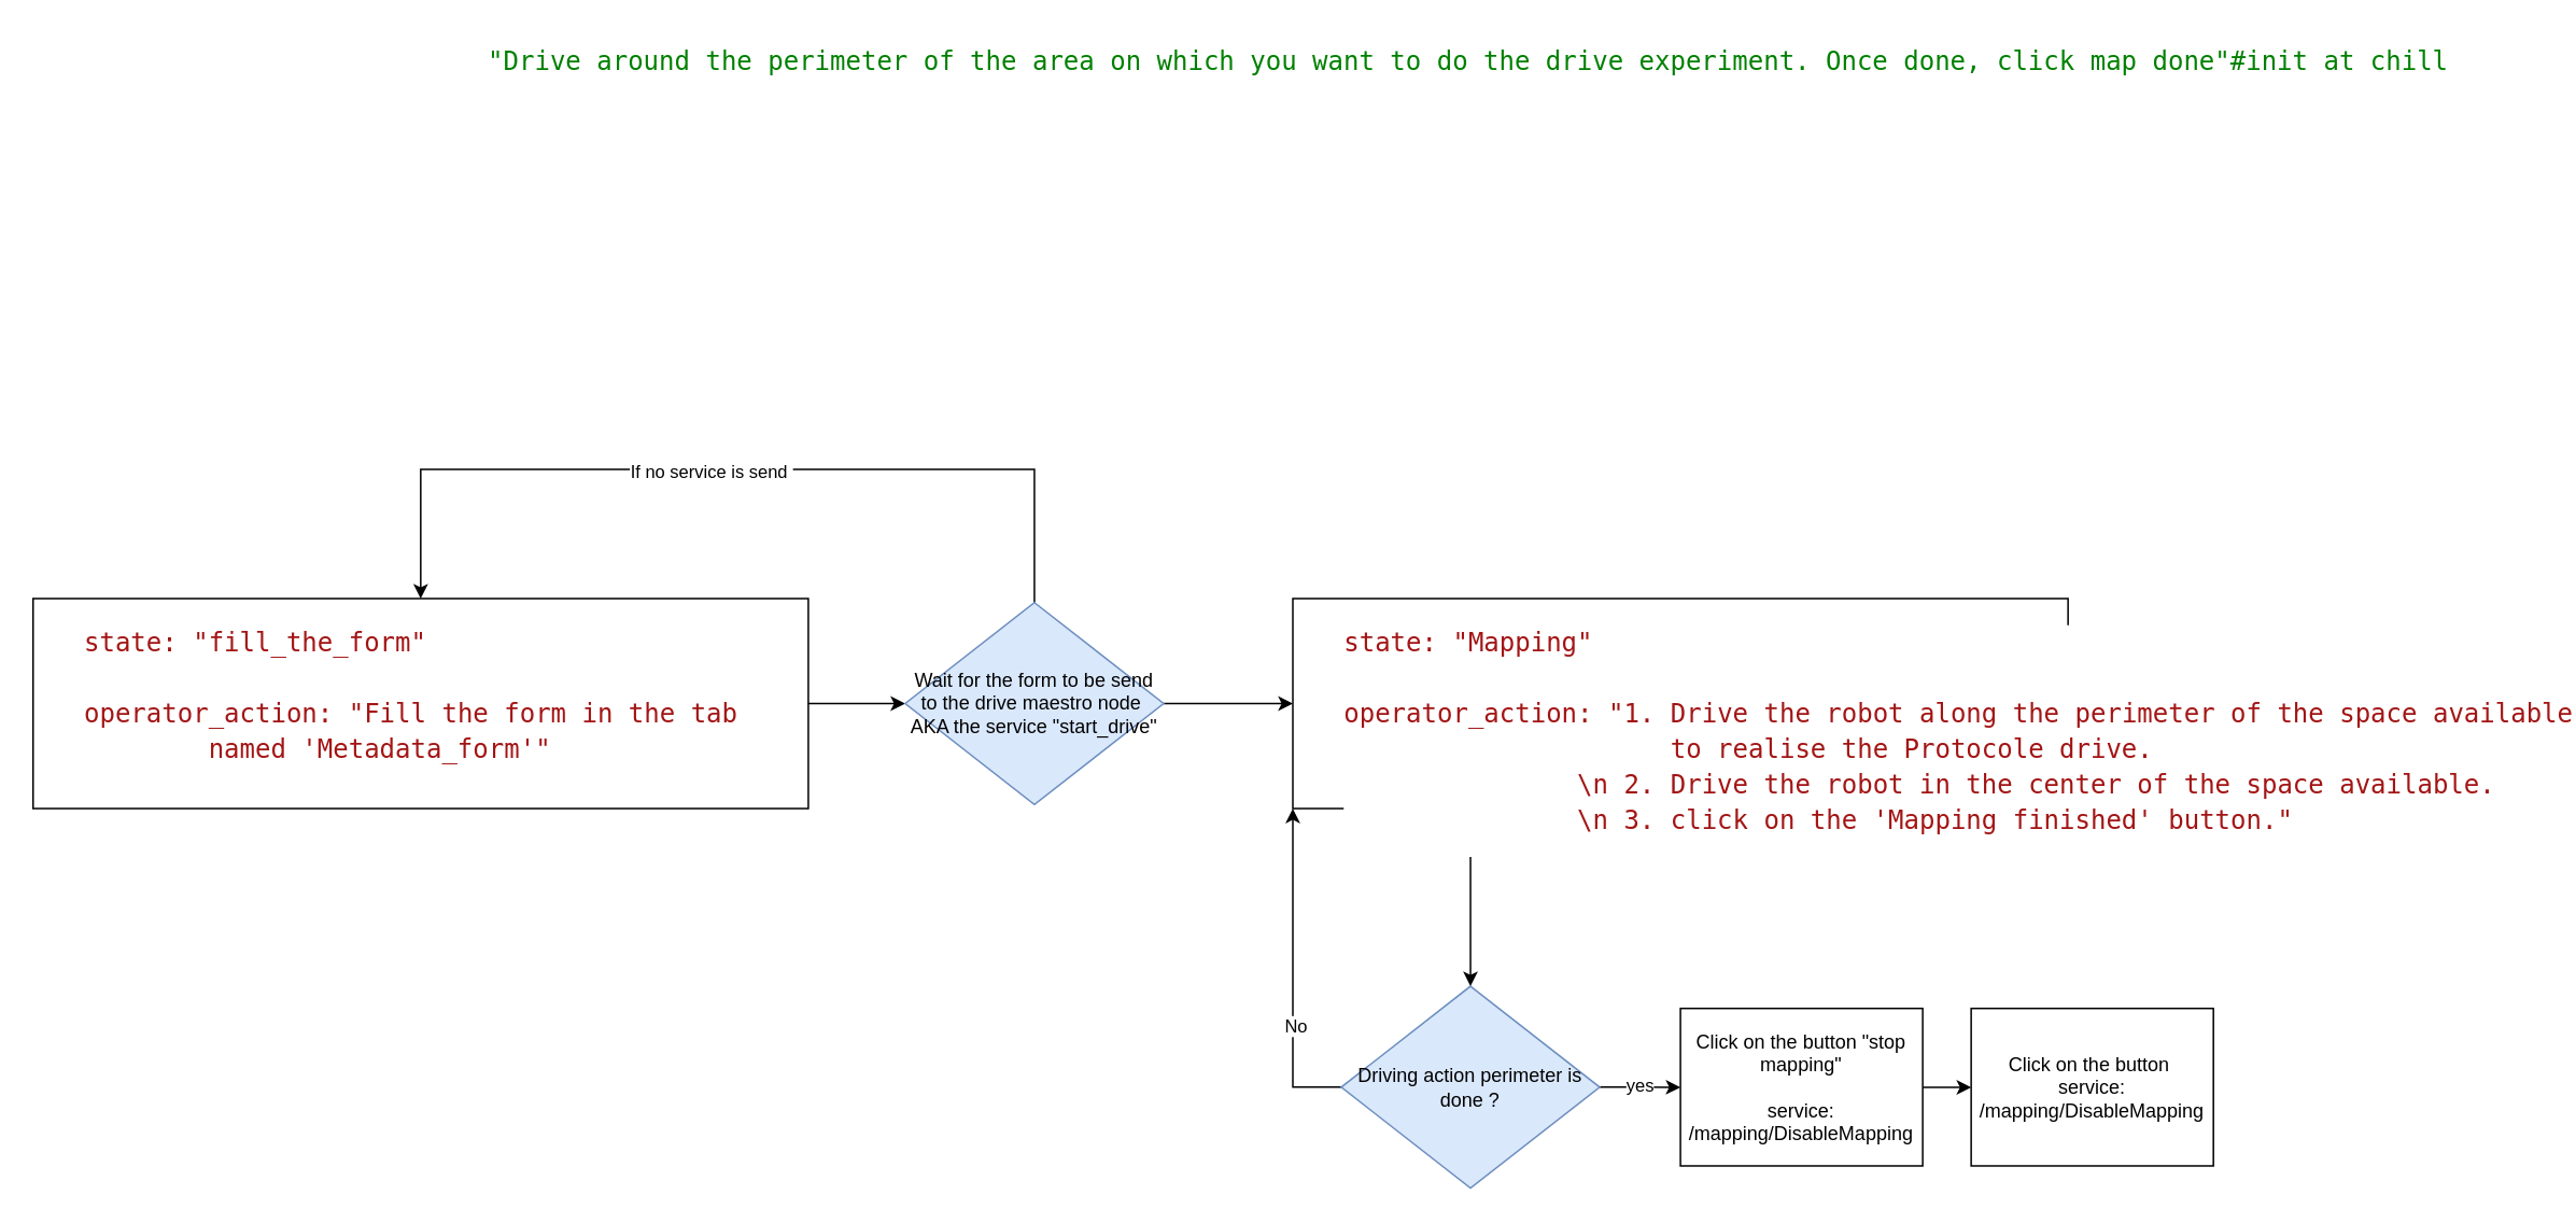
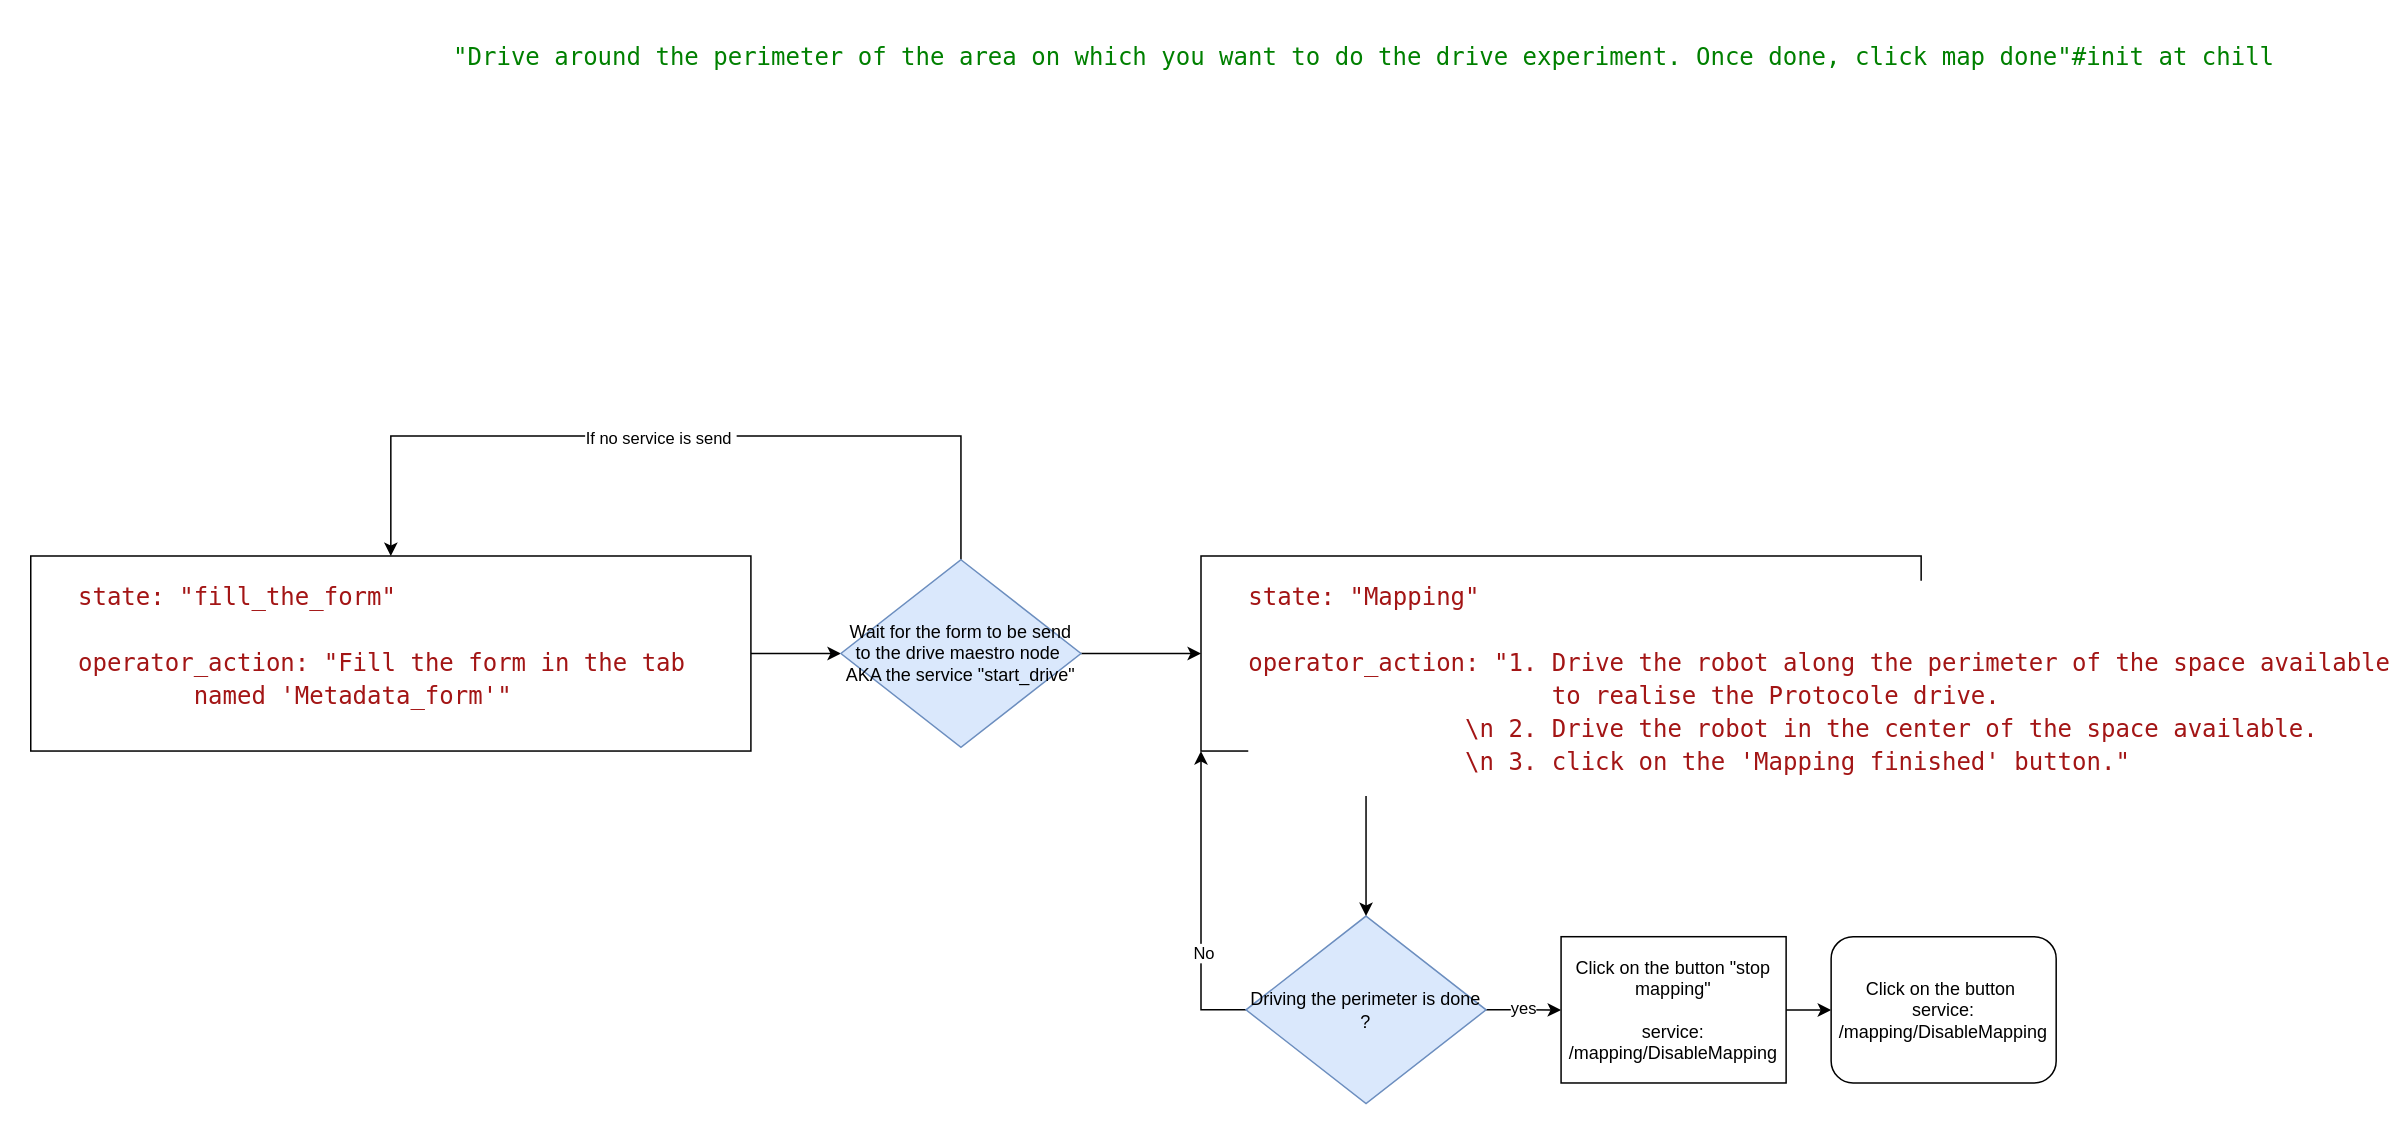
- <mxCell id="18" value="Driving action perimeter is done ?" style="rhombus;whiteSpace=wrap;html=1;fillColor=#dae8fc;strokeColor=#6c8ebf;" vertex="1" parent="1"><mxGeometry x="830" y="610" width="160" height="125" as="geometry" /></mxCell>
+ <mxCell id="18" value="Driving the perimeter is done ?" style="rhombus;whiteSpace=wrap;html=1;fillColor=#dae8fc;strokeColor=#6c8ebf;" vertex="1" parent="1"><mxGeometry x="830" y="610" width="160" height="125" as="geometry" /></mxCell>
- <mxCell id="22" value="Click on the button&amp;nbsp;&lt;div&gt;service: /mapping/DisableMapping&lt;/div&gt;" style="rounded=0;whiteSpace=wrap;html=1;" vertex="1" parent="1"><mxGeometry x="1220" y="623.75" width="150" height="97.5" as="geometry" /></mxCell>
+ <mxCell id="22" value="Click on the button&amp;nbsp;&lt;div&gt;service: /mapping/DisableMapping&lt;/div&gt;" style="whiteSpace=wrap;html=1;rounded=1;" vertex="1" parent="1"><mxGeometry x="1220" y="623.75" width="150" height="97.5" as="geometry" /></mxCell>
